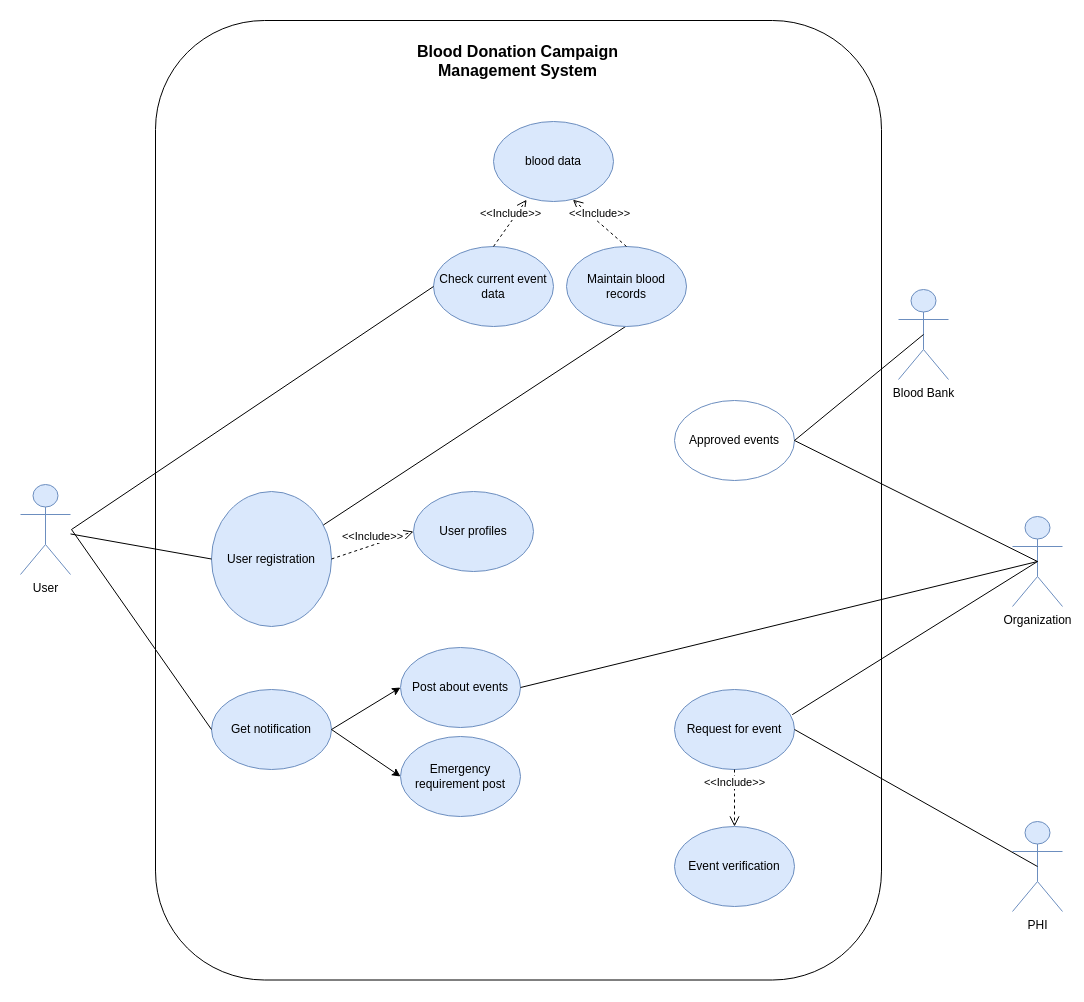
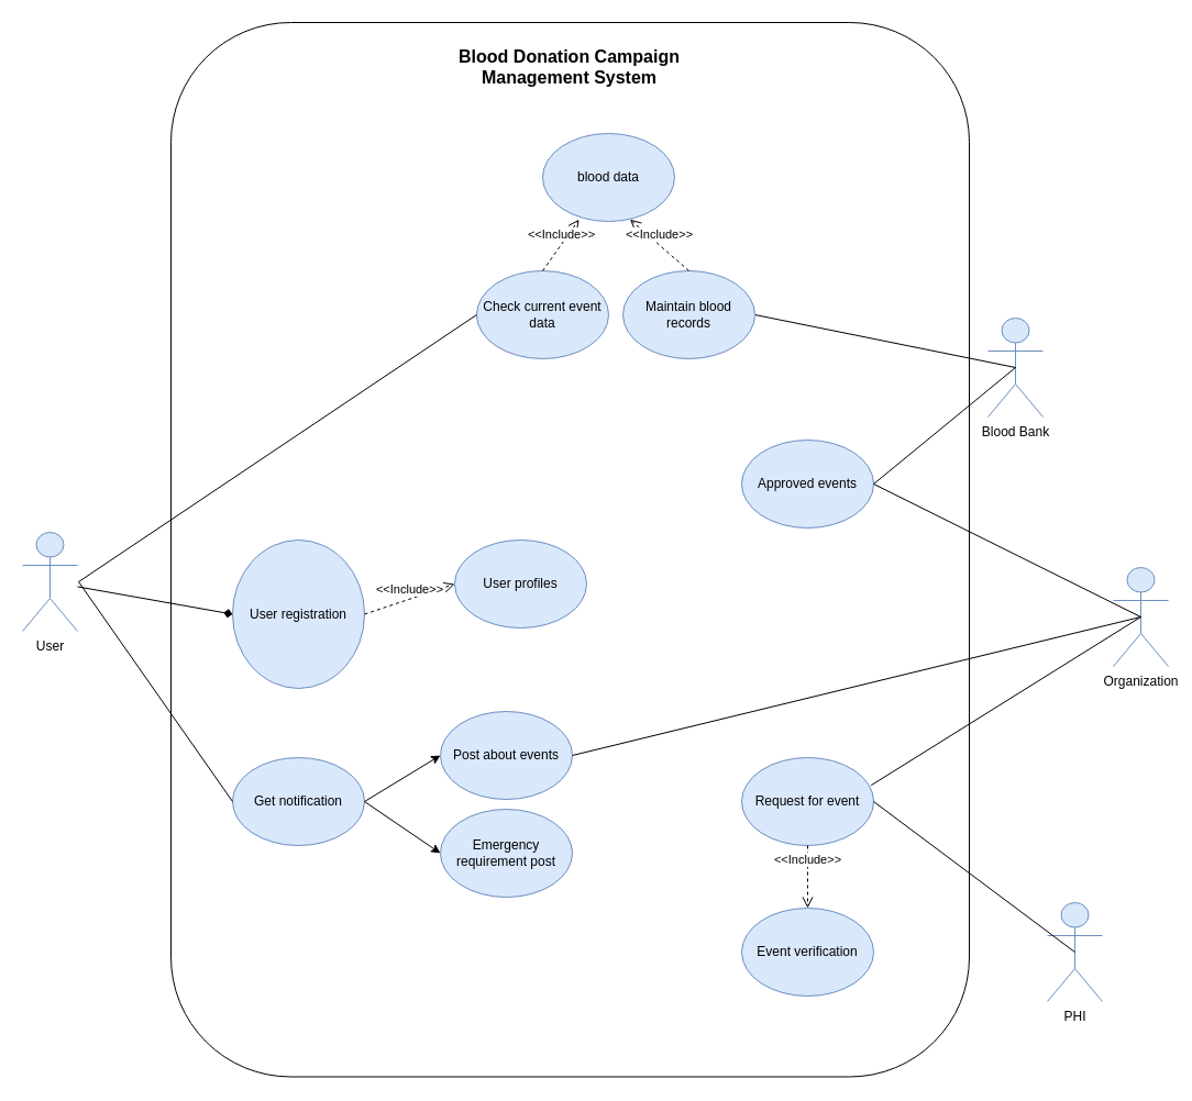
- <mxCell id="28" value="" style="endArrow=none;html=1;rounded=0;strokeColor=default;exitX=1;exitY=0.5;exitDx=0;exitDy=0;" parent="1" source="30" target="9" edge="1"><mxGeometry width="50" height="50" relative="1" as="geometry"><mxPoint x="804" y="435" as="sourcePoint" /><mxPoint x="1053" y="344" as="targetPoint" /></mxGeometry></mxCell>
+ <mxCell id="28" value="" style="endArrow=none;html=1;rounded=0;strokeColor=default;entryX=0.5;entryY=0.5;entryDx=0;entryDy=0;entryPerimeter=0;exitX=1;exitY=0.5;exitDx=0;exitDy=0;" parent="1" source="30" target="19" edge="1"><mxGeometry width="50" height="50" relative="1" as="geometry"><mxPoint x="804" y="435" as="sourcePoint" /><mxPoint x="1053" y="344" as="targetPoint" /></mxGeometry></mxCell>
- <mxCell id="24" value="Approved events" style="ellipse;whiteSpace=wrap;html=1;rounded=0;sketch=0;fillColor=#ffffff;strokeColor=#6c8ebf;" parent="1" vertex="1"><mxGeometry x="674" y="400" width="120" height="80" as="geometry" /></mxCell>
+ <mxCell id="24" value="Approved events" style="ellipse;whiteSpace=wrap;html=1;rounded=0;sketch=0;fillColor=#dae8fc;strokeColor=#6c8ebf;" parent="1" vertex="1"><mxGeometry x="674" y="400" width="120" height="80" as="geometry" /></mxCell>
- <mxCell id="15" value="" style="endArrow=none;html=1;rounded=1;sketch=0;curved=0;entryX=0;entryY=0.5;entryDx=0;entryDy=0;" parent="1" source="3" target="9" edge="1"><mxGeometry width="50" height="50" relative="1" as="geometry"><mxPoint x="74" y="482" as="sourcePoint" /><mxPoint x="453" y="287" as="targetPoint" /></mxGeometry></mxCell>
+ <mxCell id="15" value="" style="endArrow=diamond;html=1;rounded=1;sketch=0;curved=0;entryX=0;entryY=0.5;entryDx=0;entryDy=0;" parent="1" source="3" target="9" edge="1"><mxGeometry width="50" height="50" relative="1" as="geometry"><mxPoint x="74" y="482" as="sourcePoint" /><mxPoint x="453" y="287" as="targetPoint" /></mxGeometry></mxCell>
- <mxCell id="4" value="PHI" style="shape=umlActor;verticalLabelPosition=bottom;verticalAlign=top;html=1;outlineConnect=0;rounded=0;sketch=0;fillColor=#dae8fc;strokeColor=#6c8ebf;" parent="1" vertex="1"><mxGeometry x="1012" y="821" width="50" height="90" as="geometry" /></mxCell>
+ <mxCell id="4" value="PHI" style="shape=umlActor;verticalLabelPosition=bottom;verticalAlign=top;html=1;outlineConnect=0;rounded=0;sketch=0;fillColor=#dae8fc;strokeColor=#6c8ebf;" parent="1" vertex="1"><mxGeometry x="952" y="821" width="50" height="90" as="geometry" /></mxCell>
